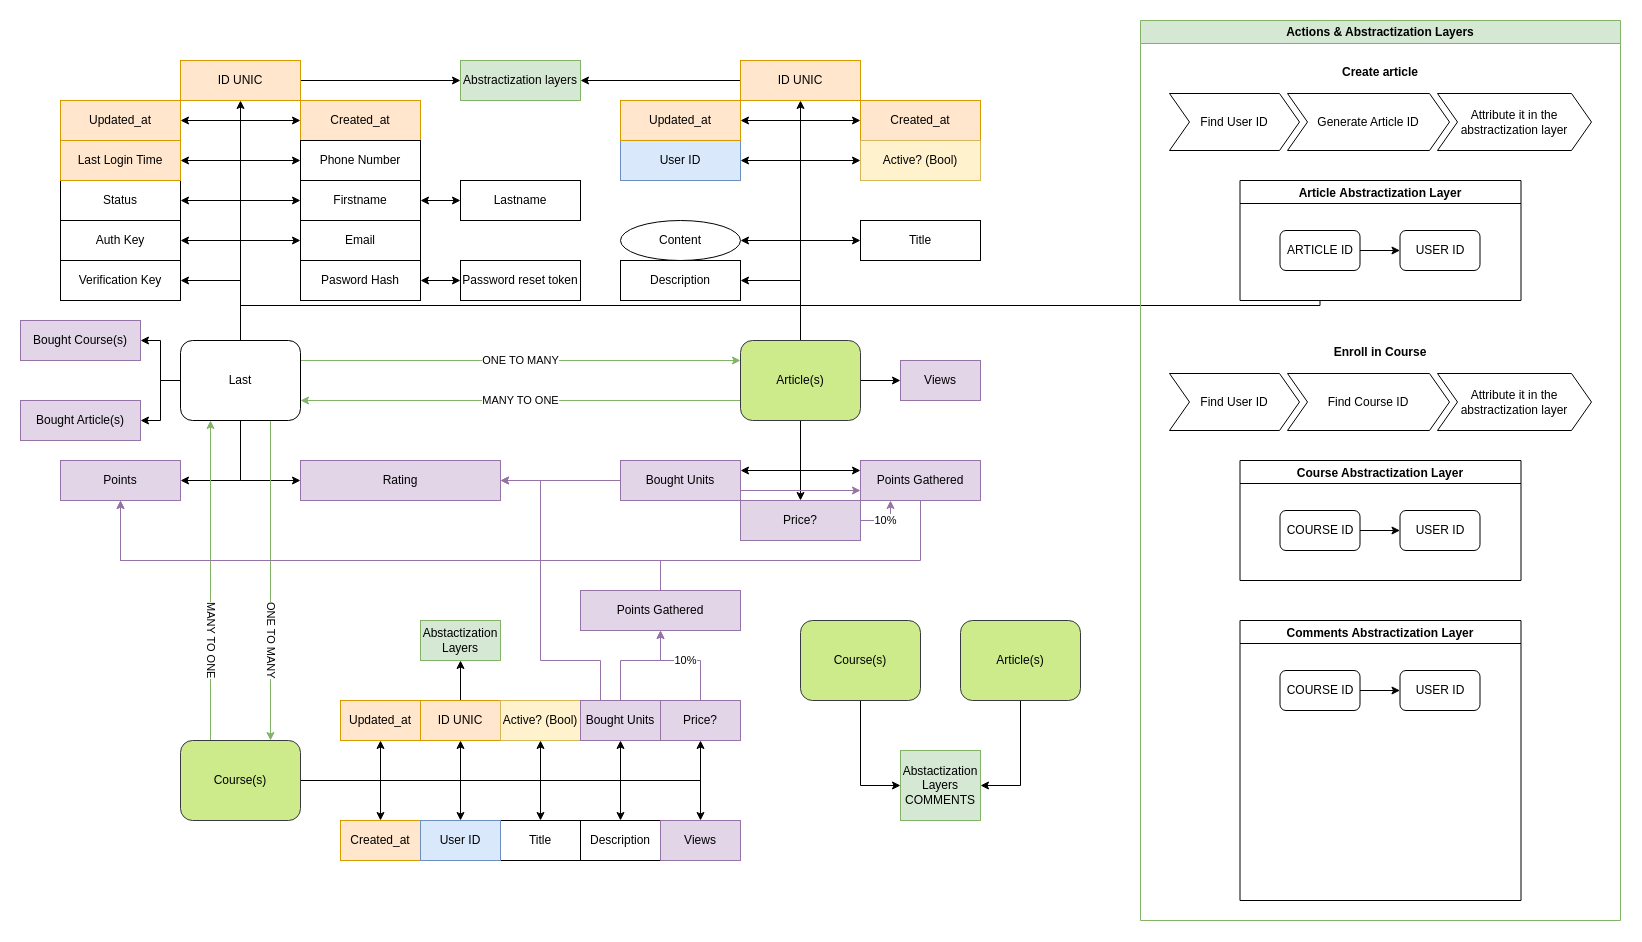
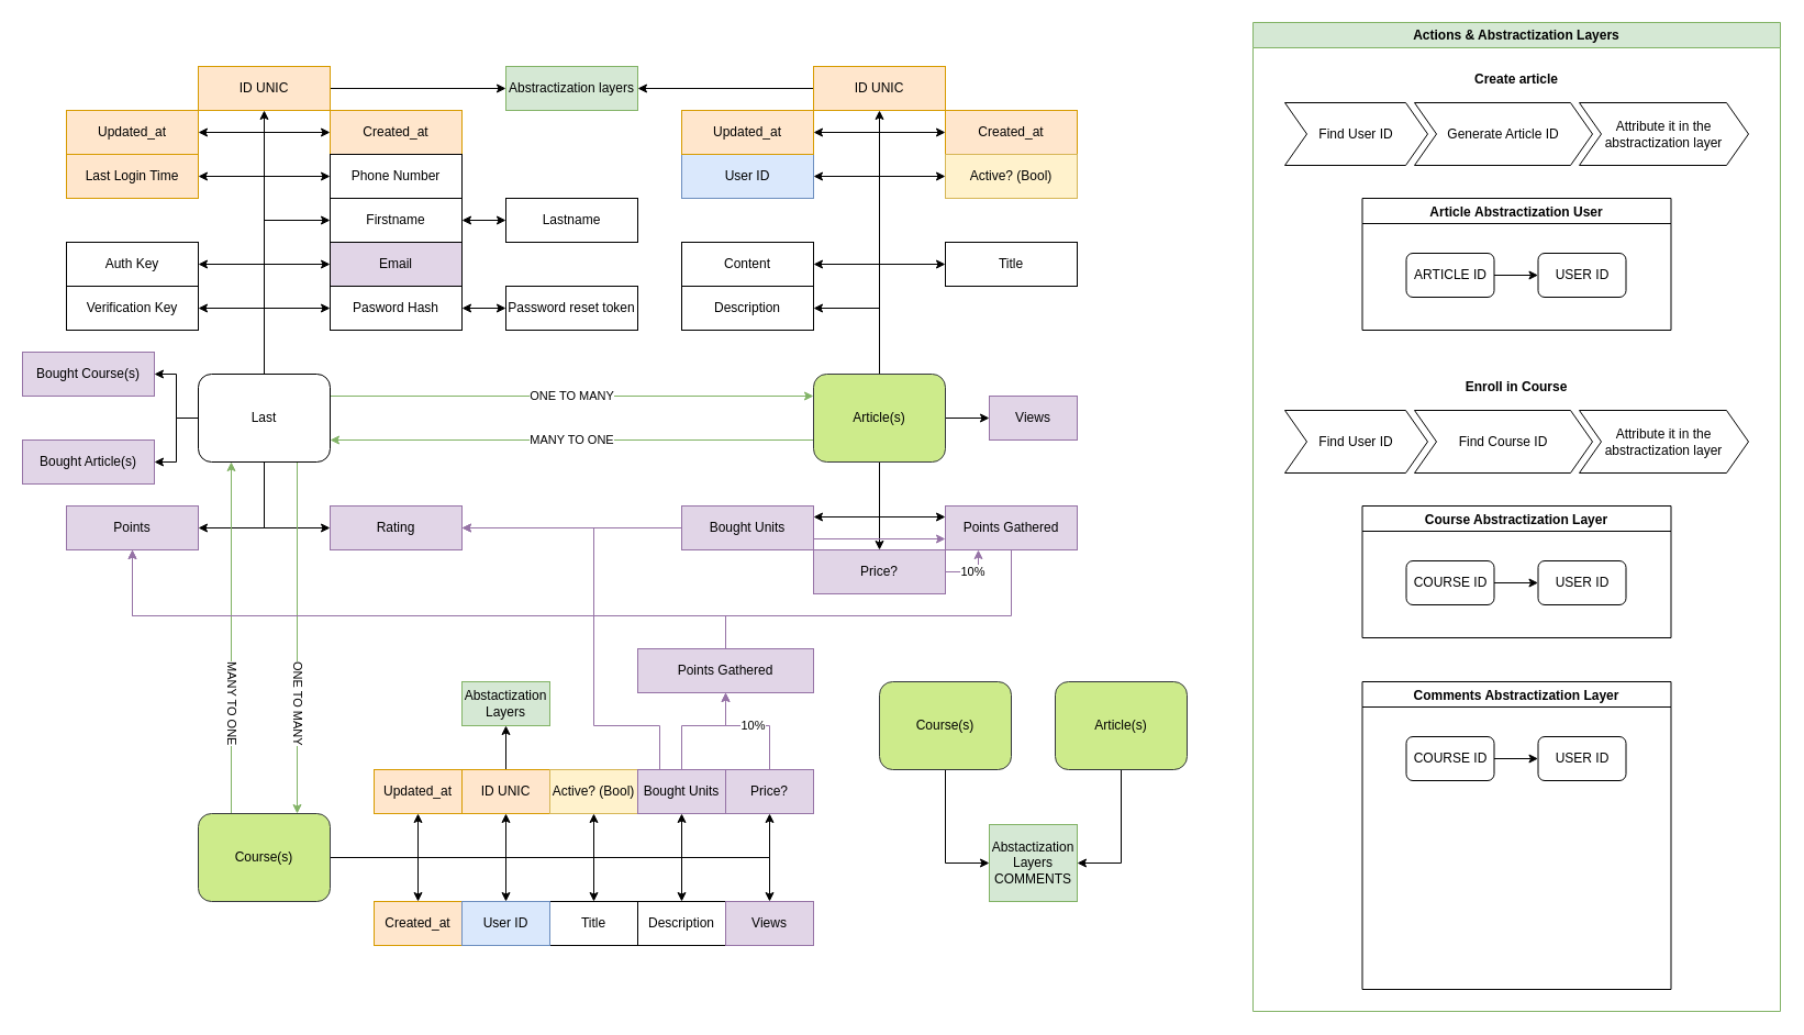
- <mxCell id="67" value="Article Abstractization Layer" style="swimlane;swimlaneFillColor=default;" parent="66" vertex="1"><mxGeometry x="99.5" y="160" width="281" height="120" as="geometry"><mxRectangle x="1250" y="170" width="190" height="30" as="alternateBounds" /></mxGeometry></mxCell>
+ <mxCell id="67" value="Article Abstractization User" style="swimlane;swimlaneFillColor=default;" parent="66" vertex="1"><mxGeometry x="99.5" y="160" width="281" height="120" as="geometry"><mxRectangle x="1250" y="170" width="190" height="30" as="alternateBounds" /></mxGeometry></mxCell>
- <mxCell id="19" value="Status" style="rounded=0;whiteSpace=wrap;html=1;" parent="1" vertex="1"><mxGeometry x="60" y="180" width="120" height="40" as="geometry" /></mxCell>
- <mxCell id="7" style="edgeStyle=orthogonalEdgeStyle;rounded=0;orthogonalLoop=1;jettySize=auto;html=1;exitX=0.5;exitY=0;exitDx=0;exitDy=0;entryX=1;entryY=0.5;entryDx=0;entryDy=0;" parent="1" source="18" target="19" edge="1"><mxGeometry relative="1" as="geometry" /></mxCell>
- <mxCell id="24" value="Email" style="rounded=0;whiteSpace=wrap;html=1;" parent="1" vertex="1"><mxGeometry x="300" y="220" width="120" height="40" as="geometry" /></mxCell>
+ <mxCell id="24" value="Email" style="rounded=0;whiteSpace=wrap;html=1;fillColor=#e1d5e7;" parent="1" vertex="1"><mxGeometry x="300" y="220" width="120" height="40" as="geometry" /></mxCell>
- <mxCell id="50" value="Content" style="ellipse;whiteSpace=wrap;html=1;" parent="1" vertex="1"><mxGeometry x="620" y="220" width="120" height="40" as="geometry" /></mxCell>
+ <mxCell id="50" value="Content" style="rounded=0;whiteSpace=wrap;html=1;" parent="1" vertex="1"><mxGeometry x="620" y="220" width="120" height="40" as="geometry" /></mxCell>
- <mxCell id="2" style="edgeStyle=orthogonalEdgeStyle;rounded=0;orthogonalLoop=1;jettySize=auto;html=1;exitX=0.5;exitY=0;exitDx=0;exitDy=0;" parent="1" source="18" target="70" edge="1"><mxGeometry relative="1" as="geometry" /></mxCell>
+ <mxCell id="2" style="edgeStyle=orthogonalEdgeStyle;rounded=0;orthogonalLoop=1;jettySize=auto;html=1;exitX=0.5;exitY=0;exitDx=0;exitDy=0;entryX=0;entryY=0.5;entryDx=0;entryDy=0;" parent="1" source="18" target="26" edge="1"><mxGeometry relative="1" as="geometry" /></mxCell>
- <mxCell id="56" value="Rating" style="rounded=0;whiteSpace=wrap;html=1;fillColor=#e1d5e7;strokeColor=#9673a6;" parent="1" vertex="1"><mxGeometry x="300" y="460" width="200" height="40" as="geometry" /></mxCell>
+ <mxCell id="56" value="Rating" style="rounded=0;whiteSpace=wrap;html=1;fillColor=#e1d5e7;strokeColor=#9673a6;" parent="1" vertex="1"><mxGeometry x="300" y="460" width="120" height="40" as="geometry" /></mxCell>
